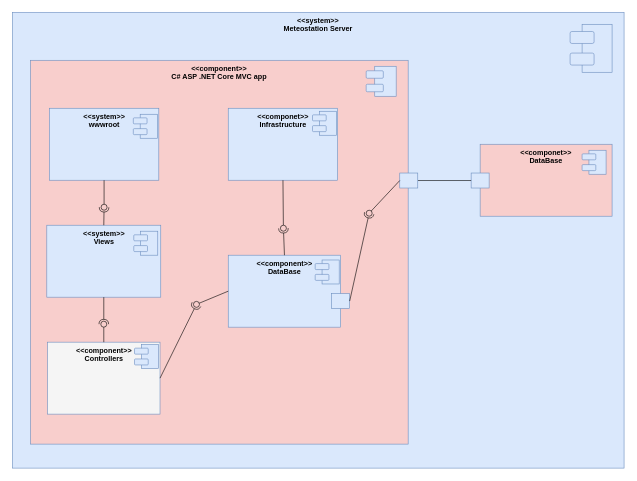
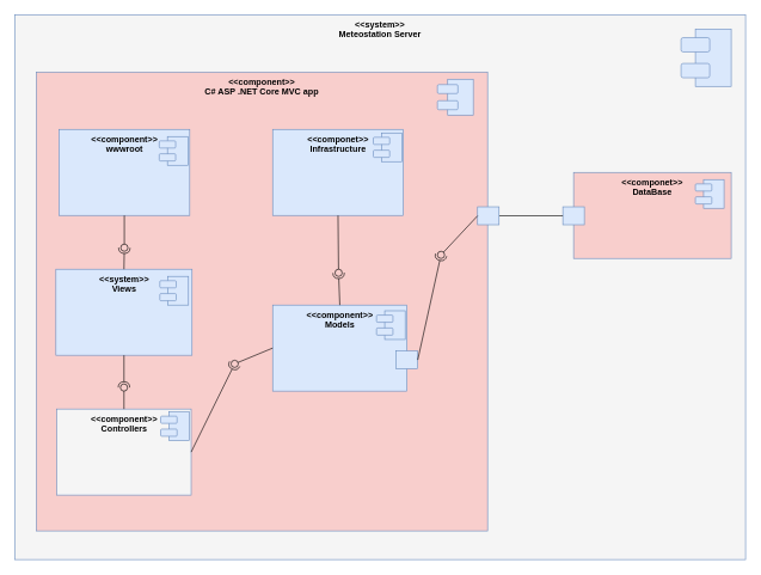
- <mxCell id="2" value="&lt;b&gt;&amp;lt;&amp;lt;system&amp;gt;&amp;gt;&lt;/b&gt;&lt;div&gt;&lt;b&gt;Meteostation Server&lt;/b&gt;&lt;/div&gt;" style="rounded=0;whiteSpace=wrap;html=1;fillColor=#dae8fc;strokeColor=#6c8ebf;verticalAlign=top;" vertex="1" parent="1"><mxGeometry x="20" y="20" width="1020" height="760" as="geometry" /></mxCell>
+ <mxCell id="2" value="&lt;b&gt;&amp;lt;&amp;lt;system&amp;gt;&amp;gt;&lt;/b&gt;&lt;div&gt;&lt;b&gt;Meteostation Server&lt;/b&gt;&lt;/div&gt;" style="rounded=0;whiteSpace=wrap;html=1;fillColor=#f5f5f5;strokeColor=#6c8ebf;verticalAlign=top;" vertex="1" parent="1"><mxGeometry x="20" y="20" width="1020" height="760" as="geometry" /></mxCell>
- <mxCell id="23" value="&amp;lt;&amp;lt;system&amp;gt;&amp;gt;&lt;div&gt;wwwroot&lt;/div&gt;" style="rounded=0;whiteSpace=wrap;html=1;fillColor=#dae8fc;strokeColor=#6c8ebf;verticalAlign=top;fontStyle=1" vertex="1" parent="1"><mxGeometry x="81.75" y="180" width="182.5" height="120" as="geometry" /></mxCell>
+ <mxCell id="23" value="&amp;lt;&amp;lt;component&amp;gt;&amp;gt;&lt;div&gt;wwwroot&lt;/div&gt;" style="rounded=0;whiteSpace=wrap;html=1;fillColor=#dae8fc;strokeColor=#6c8ebf;verticalAlign=top;fontStyle=1" vertex="1" parent="1"><mxGeometry x="81.75" y="180" width="182.5" height="120" as="geometry" /></mxCell>
- <mxCell id="19" value="&amp;lt;&amp;lt;component&amp;gt;&amp;gt;&lt;div&gt;DataBase&lt;/div&gt;" style="rounded=0;whiteSpace=wrap;html=1;fillColor=#dae8fc;strokeColor=#6c8ebf;verticalAlign=top;fontStyle=1" vertex="1" parent="1"><mxGeometry x="380" y="425" width="187.5" height="120" as="geometry" /></mxCell>
+ <mxCell id="19" value="&amp;lt;&amp;lt;component&amp;gt;&amp;gt;&lt;div&gt;Models&lt;/div&gt;" style="rounded=0;whiteSpace=wrap;html=1;fillColor=#dae8fc;strokeColor=#6c8ebf;verticalAlign=top;fontStyle=1" vertex="1" parent="1"><mxGeometry x="380" y="425" width="187.5" height="120" as="geometry" /></mxCell>
